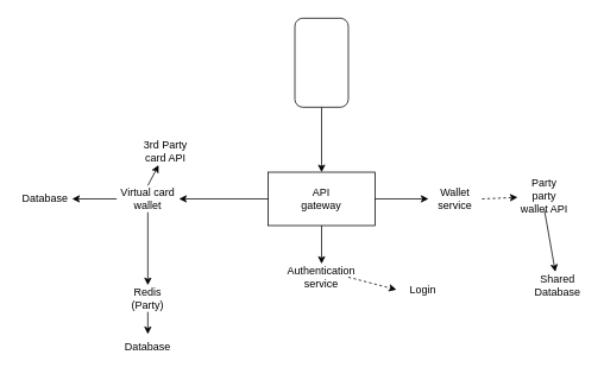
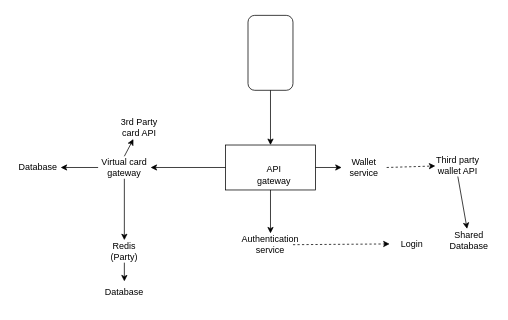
- <mxCell id="21" value="Party party wallet API" style="text;html=1;whiteSpace=wrap;strokeColor=none;fillColor=none;align=center;verticalAlign=middle;rounded=0;" vertex="1" parent="1"><mxGeometry x="580" y="205" width="60" height="30" as="geometry" /></mxCell>
+ <mxCell id="21" value="Third party wallet API" style="text;html=1;whiteSpace=wrap;strokeColor=none;fillColor=none;align=center;verticalAlign=middle;rounded=0;" vertex="1" parent="1"><mxGeometry x="580" y="205" width="60" height="30" as="geometry" /></mxCell>
- <mxCell id="7" value="Virtual card wallet" style="text;html=1;whiteSpace=wrap;strokeColor=none;fillColor=none;align=center;verticalAlign=middle;rounded=0;" vertex="1" parent="1"><mxGeometry x="130" y="208" width="70" height="30" as="geometry" /></mxCell>
+ <mxCell id="7" value="Virtual card gateway" style="text;html=1;whiteSpace=wrap;strokeColor=none;fillColor=none;align=center;verticalAlign=middle;rounded=0;" vertex="1" parent="1"><mxGeometry x="130" y="208" width="70" height="30" as="geometry" /></mxCell>
- <mxCell id="4" value="API gateway" style="text;html=1;whiteSpace=wrap;strokeColor=none;fillColor=none;align=center;verticalAlign=middle;rounded=0;" vertex="1" parent="1"><mxGeometry x="330" y="208" width="60" height="30" as="geometry" /></mxCell>
+ <mxCell id="4" value="API gateway" style="text;html=1;whiteSpace=wrap;strokeColor=none;fillColor=none;align=center;verticalAlign=middle;rounded=0;" vertex="1" parent="1"><mxGeometry x="335" y="218" width="60" height="30" as="geometry" /></mxCell>
- <mxCell id="19" value="Wallet service" style="text;html=1;whiteSpace=wrap;strokeColor=none;fillColor=none;align=center;verticalAlign=middle;rounded=0;" vertex="1" parent="1"><mxGeometry x="480" y="208" width="60" height="30" as="geometry" /></mxCell>
+ <mxCell id="19" value="Wallet service" style="text;html=1;whiteSpace=wrap;strokeColor=none;fillColor=none;align=center;verticalAlign=middle;rounded=0;" vertex="1" parent="1"><mxGeometry x="455" y="208" width="60" height="30" as="geometry" /></mxCell>
- <mxCell id="5" value="Authentication service" style="text;html=1;whiteSpace=wrap;strokeColor=none;fillColor=none;align=center;verticalAlign=middle;rounded=0;" vertex="1" parent="1"><mxGeometry x="330" y="296" width="60" height="30" as="geometry" /></mxCell>
+ <mxCell id="5" value="Authentication service" style="text;html=1;whiteSpace=wrap;strokeColor=none;fillColor=none;align=center;verticalAlign=middle;rounded=0;" vertex="1" parent="1"><mxGeometry x="330" y="311" width="60" height="30" as="geometry" /></mxCell>
- <mxCell id="6" value="Login" style="text;html=1;whiteSpace=wrap;strokeColor=none;fillColor=none;align=center;verticalAlign=middle;rounded=0;" vertex="1" parent="1"><mxGeometry x="444" y="310" width="60" height="30" as="geometry" /></mxCell>
+ <mxCell id="6" value="Login" style="text;html=1;whiteSpace=wrap;strokeColor=none;fillColor=none;align=center;verticalAlign=middle;rounded=0;" vertex="1" parent="1"><mxGeometry x="519" y="310" width="60" height="30" as="geometry" /></mxCell>
